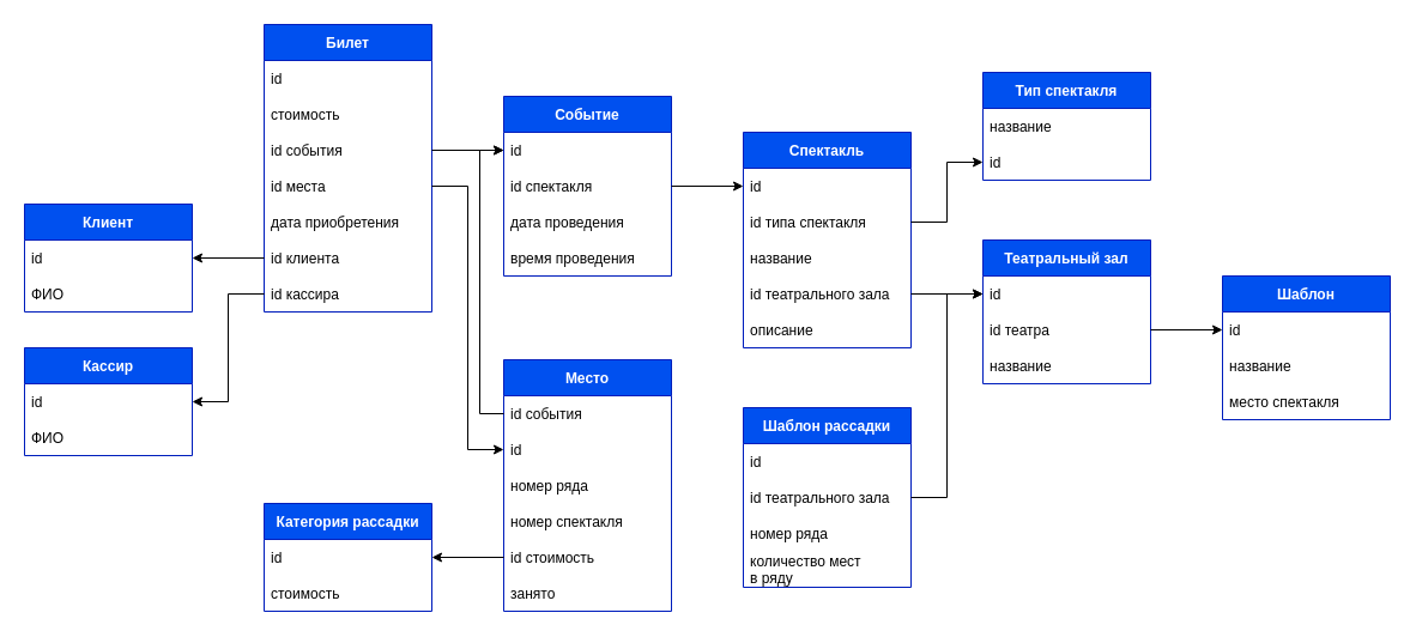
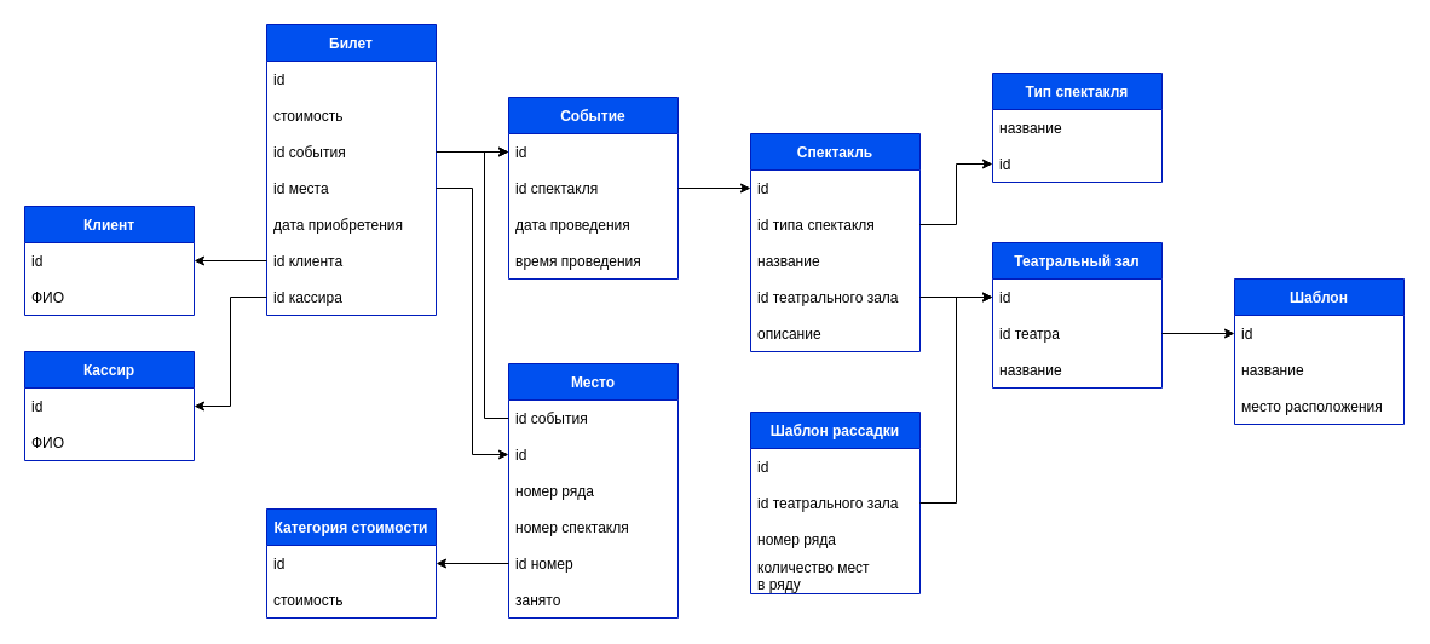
- <mxCell id="8" value="место спектакля" style="text;strokeColor=none;fillColor=none;align=left;verticalAlign=middle;spacingLeft=4;spacingRight=4;overflow=hidden;points=[[0,0.5],[1,0.5]];portConstraint=eastwest;rotatable=0;fontSize=12;" vertex="1" parent="5"><mxGeometry y="90" width="140" height="30" as="geometry" /></mxCell>
+ <mxCell id="8" value="место расположения" style="text;strokeColor=none;fillColor=none;align=left;verticalAlign=middle;spacingLeft=4;spacingRight=4;overflow=hidden;points=[[0,0.5],[1,0.5]];portConstraint=eastwest;rotatable=0;fontSize=12;" vertex="1" parent="5"><mxGeometry y="90" width="140" height="30" as="geometry" /></mxCell>
- <mxCell id="60" value="Категория рассадки" style="swimlane;fontStyle=1;childLayout=stackLayout;horizontal=1;startSize=30;horizontalStack=0;resizeParent=1;resizeParentMax=0;resizeLast=0;collapsible=1;marginBottom=0;fillColor=#0050ef;fontColor=#ffffff;strokeColor=#001DBC;fontSize=12;" vertex="1" parent="1"><mxGeometry x="220" y="420" width="140" height="90" as="geometry" /></mxCell>
+ <mxCell id="60" value="Категория стоимости" style="swimlane;fontStyle=1;childLayout=stackLayout;horizontal=1;startSize=30;horizontalStack=0;resizeParent=1;resizeParentMax=0;resizeLast=0;collapsible=1;marginBottom=0;fillColor=#0050ef;fontColor=#ffffff;strokeColor=#001DBC;fontSize=12;" vertex="1" parent="1"><mxGeometry x="220" y="420" width="140" height="90" as="geometry" /></mxCell>
- <mxCell id="56" value="id стоимость" style="text;strokeColor=none;fillColor=none;align=left;verticalAlign=middle;spacingLeft=4;spacingRight=4;overflow=hidden;points=[[0,0.5],[1,0.5]];portConstraint=eastwest;rotatable=0;fontSize=12;" vertex="1" parent="51"><mxGeometry y="150" width="140" height="30" as="geometry" /></mxCell>
+ <mxCell id="56" value="id номер" style="text;strokeColor=none;fillColor=none;align=left;verticalAlign=middle;spacingLeft=4;spacingRight=4;overflow=hidden;points=[[0,0.5],[1,0.5]];portConstraint=eastwest;rotatable=0;fontSize=12;" vertex="1" parent="51"><mxGeometry y="150" width="140" height="30" as="geometry" /></mxCell>
